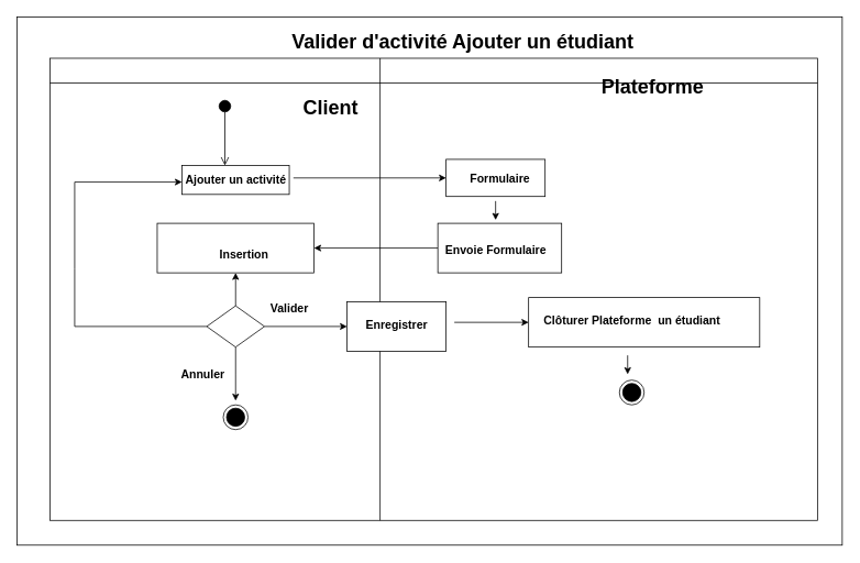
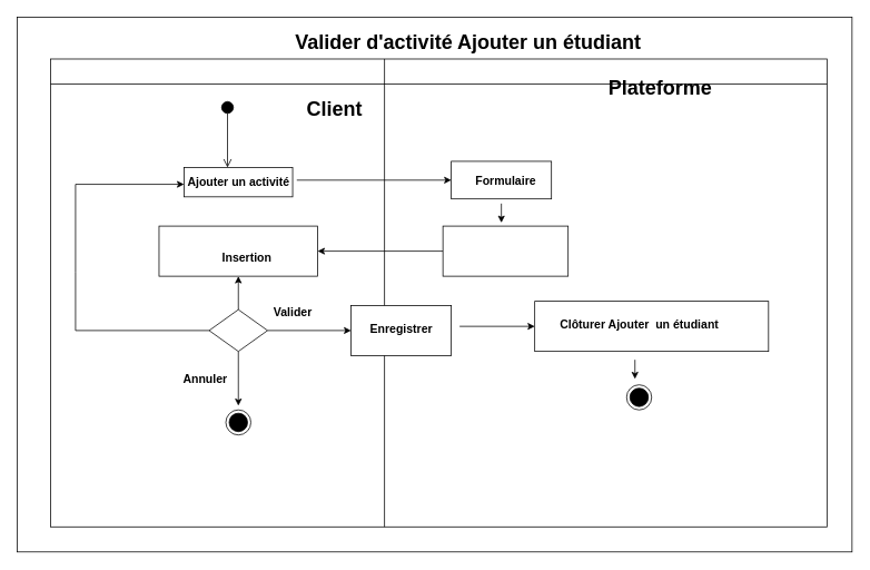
- <mxCell id="21" value="&lt;font style=&quot;font-size: 14px;&quot;&gt;Envoie Formulaire&lt;/font&gt;" style="text;strokeColor=none;fillColor=none;html=1;fontSize=24;fontStyle=1;verticalAlign=middle;align=center;" vertex="1" parent="1"><mxGeometry x="530" y="280" width="140" height="40" as="geometry" /></mxCell>
- <mxCell id="31" value="&lt;font style=&quot;font-size: 14px;&quot;&gt;Clôturer Plateforme&amp;nbsp; un étudiant&lt;/font&gt;" style="text;strokeColor=none;fillColor=none;html=1;fontSize=24;fontStyle=1;verticalAlign=middle;align=center;" vertex="1" parent="1"><mxGeometry x="610" y="365" width="310" height="40" as="geometry" /></mxCell>
+ <mxCell id="31" value="&lt;font style=&quot;font-size: 14px;&quot;&gt;Clôturer Ajouter&amp;nbsp; un étudiant&lt;/font&gt;" style="text;strokeColor=none;fillColor=none;html=1;fontSize=24;fontStyle=1;verticalAlign=middle;align=center;" vertex="1" parent="1"><mxGeometry x="610" y="365" width="310" height="40" as="geometry" /></mxCell>
